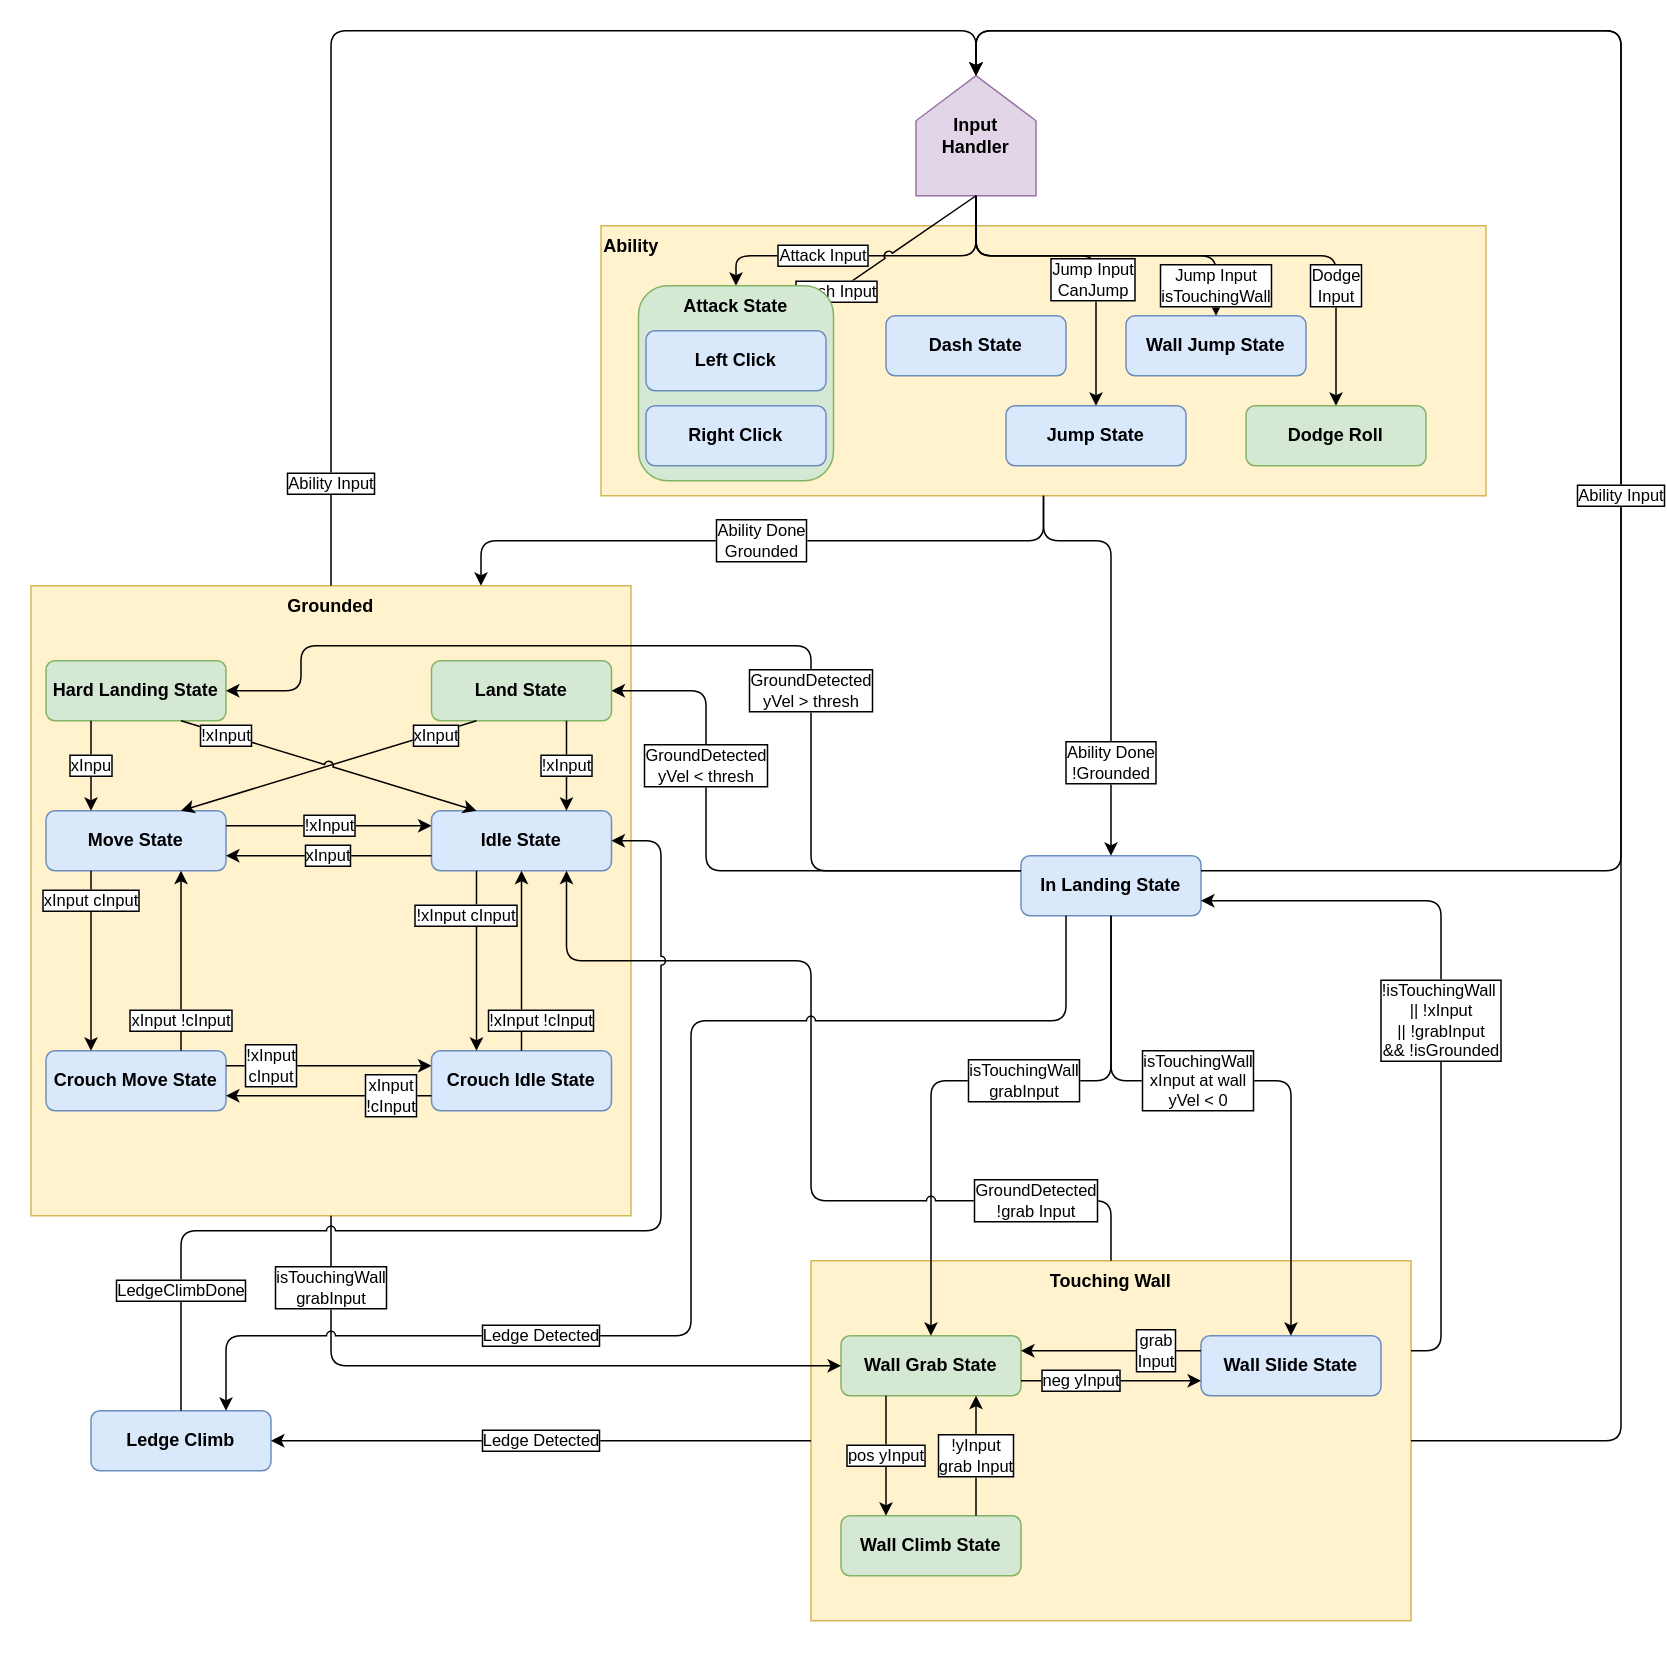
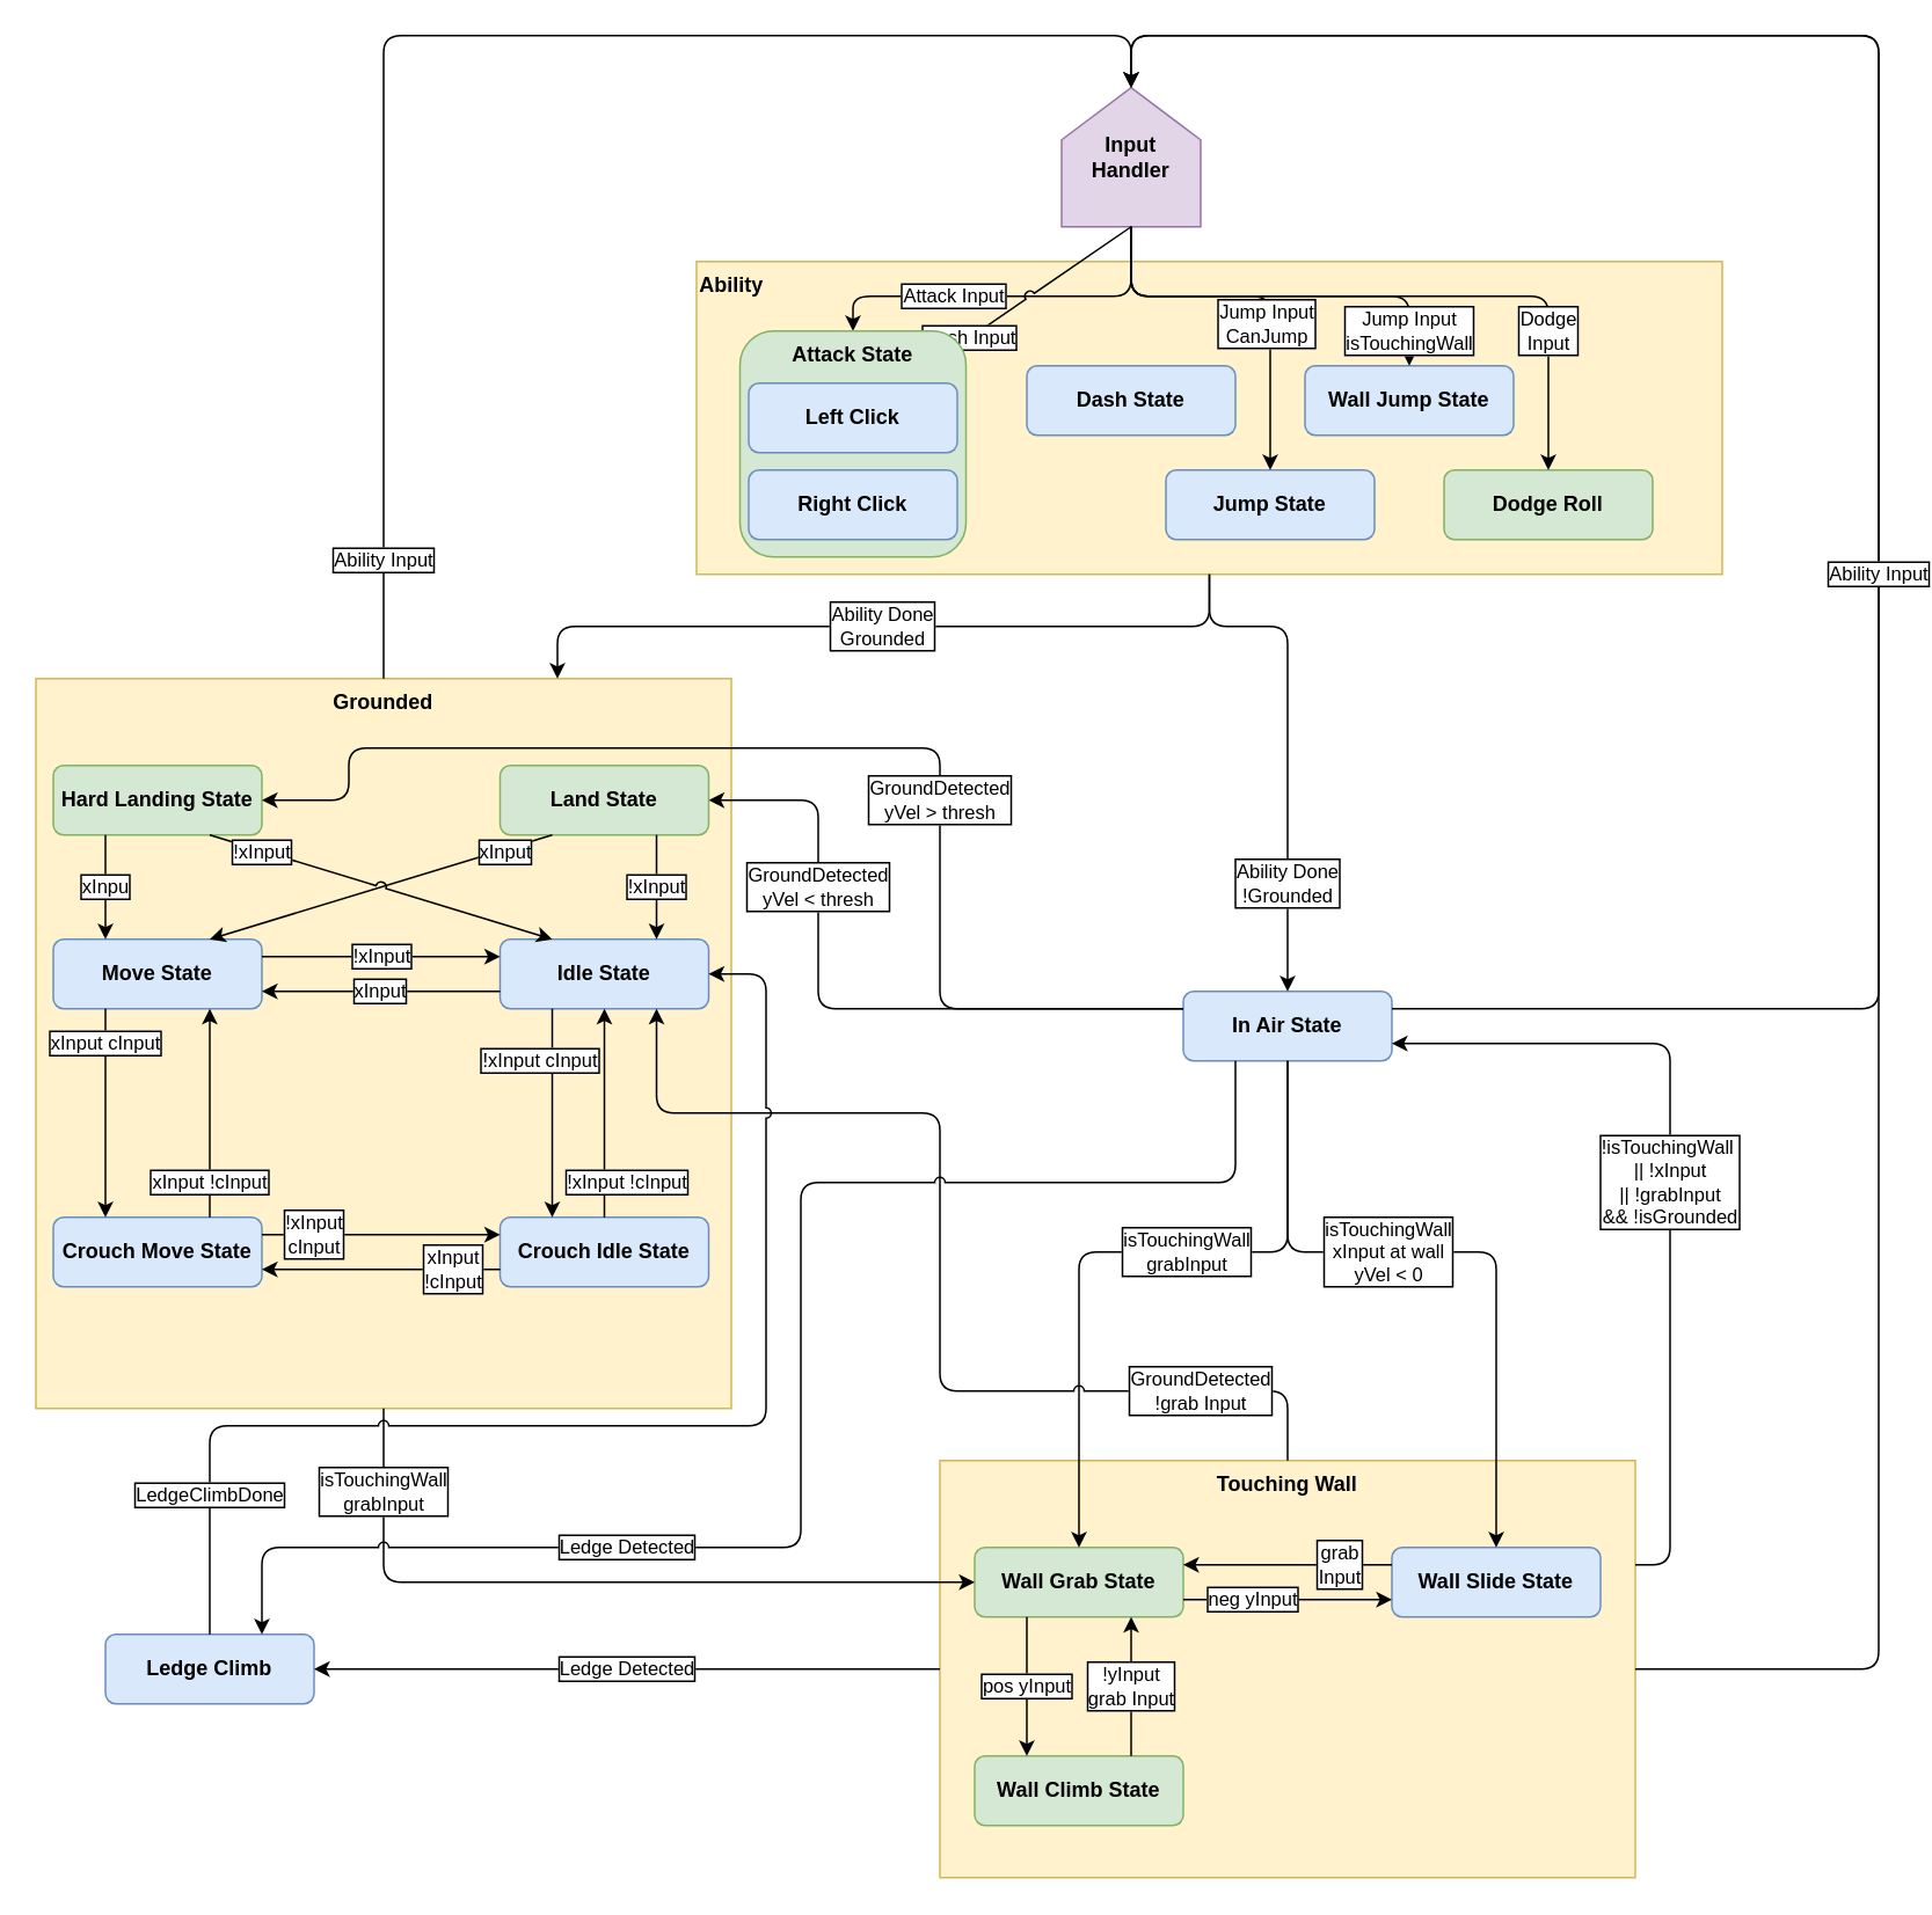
- <mxCell id="8" value="In Landing State" style="rounded=1;whiteSpace=wrap;html=1;fillColor=#dae8fc;strokeColor=#6c8ebf;fontStyle=1;verticalAlign=middle;" parent="1" vertex="1"><mxGeometry x="680" y="570" width="120" height="40" as="geometry" /></mxCell>
+ <mxCell id="8" value="In Air State" style="rounded=1;whiteSpace=wrap;html=1;fillColor=#dae8fc;strokeColor=#6c8ebf;fontStyle=1;verticalAlign=middle;" parent="1" vertex="1"><mxGeometry x="680" y="570" width="120" height="40" as="geometry" /></mxCell>
